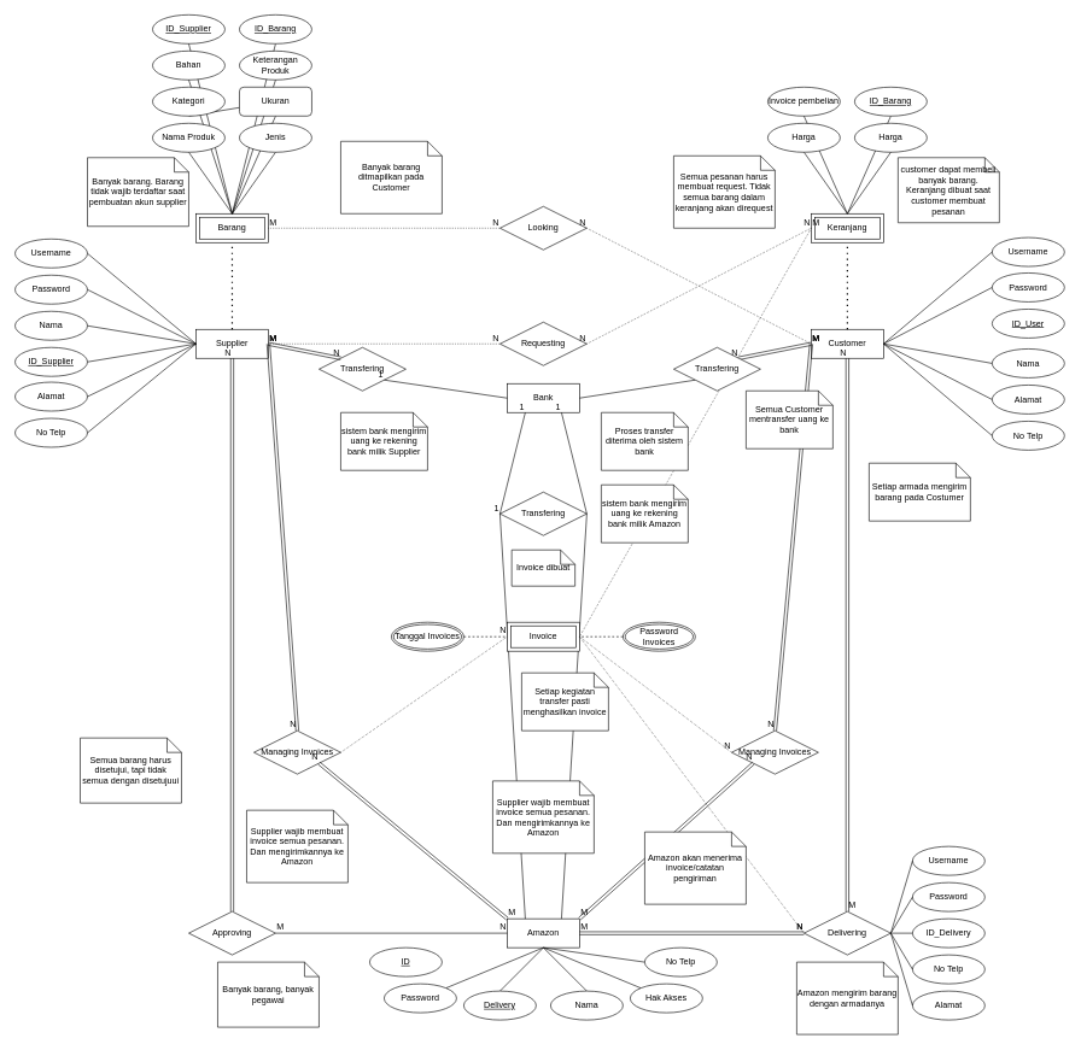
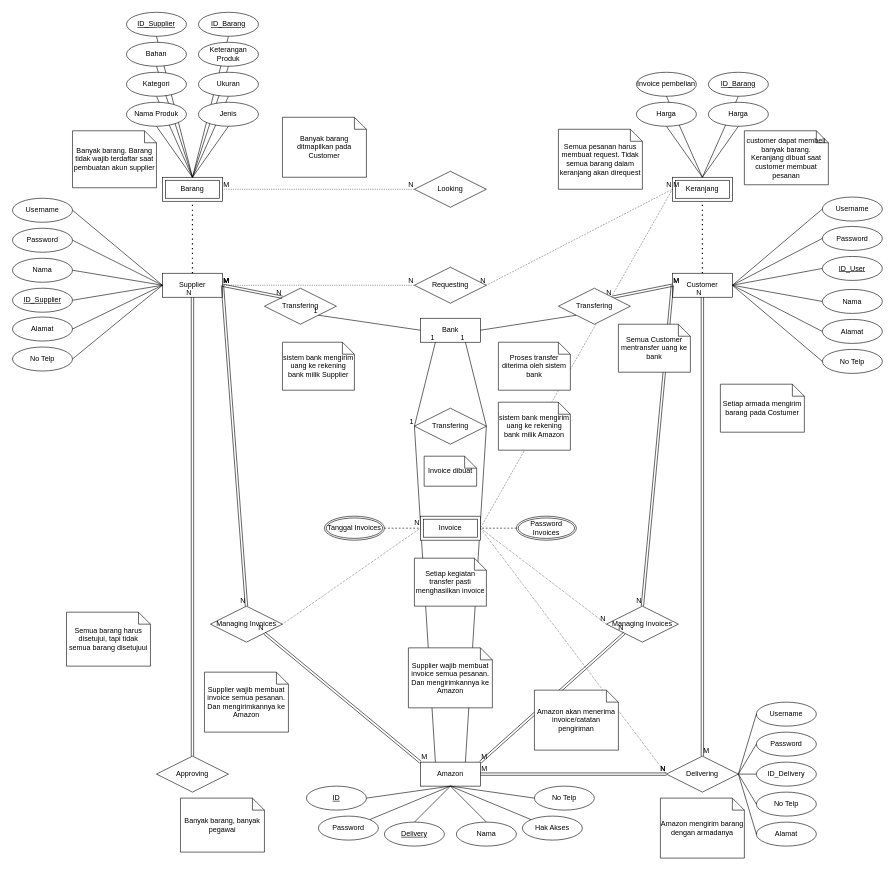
- <mxCell id="142" value="Ukuran" style="whiteSpace=wrap;html=1;align=center;rounded=1;" parent="1" vertex="1"><mxGeometry x="330" y="120" width="100" height="40" as="geometry" /></mxCell>
+ <mxCell id="142" value="Ukuran" style="ellipse;whiteSpace=wrap;html=1;align=center;" parent="1" vertex="1"><mxGeometry x="330" y="120" width="100" height="40" as="geometry" /></mxCell>
- <mxCell id="138" value="" style="endArrow=none;html=1;rounded=0;exitX=0.5;exitY=1;exitDx=0;exitDy=0;" parent="1" source="140" target="142" edge="1"><mxGeometry width="50" height="50" relative="1" as="geometry"><mxPoint x="390" y="120" as="sourcePoint" /><mxPoint x="320" y="210" as="targetPoint" /></mxGeometry></mxCell>
+ <mxCell id="138" value="" style="endArrow=none;html=1;rounded=0;exitX=0.5;exitY=1;exitDx=0;exitDy=0;entryX=0.5;entryY=0;entryDx=0;entryDy=0;" parent="1" source="140" target="6" edge="1"><mxGeometry width="50" height="50" relative="1" as="geometry"><mxPoint x="390" y="120" as="sourcePoint" /><mxPoint x="320" y="210" as="targetPoint" /></mxGeometry></mxCell>
- <mxCell id="154" value="" style="endArrow=none;html=1;rounded=0;dashed=1;dashPattern=1 2;exitX=0;exitY=0.5;exitDx=0;exitDy=0;entryX=1;entryY=0.5;entryDx=0;entryDy=0;" parent="1" source="5" target="150" edge="1"><mxGeometry relative="1" as="geometry"><mxPoint x="1130" y="405" as="sourcePoint" /><mxPoint x="820" y="400" as="targetPoint" /></mxGeometry></mxCell>
- <mxCell id="155" value="M" style="resizable=0;html=1;whiteSpace=wrap;align=left;verticalAlign=bottom;" parent="154" connectable="0" vertex="1"><mxGeometry x="-1" relative="1" as="geometry" /></mxCell>
- <mxCell id="156" value="N" style="resizable=0;html=1;whiteSpace=wrap;align=right;verticalAlign=bottom;" parent="154" connectable="0" vertex="1"><mxGeometry x="1" relative="1" as="geometry" /></mxCell>
+ <mxCell id="98" value="" style="endArrow=none;html=1;rounded=0;exitX=1;exitY=0.5;exitDx=0;exitDy=0;entryX=0;entryY=0.5;entryDx=0;entryDy=0;" parent="1" source="5" target="145" edge="1"><mxGeometry width="50" height="50" relative="1" as="geometry"><mxPoint x="1070.07" y="670" as="sourcePoint" /><mxPoint x="1120.07" y="620" as="targetPoint" /></mxGeometry></mxCell>
- <mxCell id="158" value="Setiap kegiatan transfer pasti menghasilkan invoice" style="shape=note;size=20;whiteSpace=wrap;html=1;" parent="1" vertex="1"><mxGeometry x="720" y="930" width="120" height="80" as="geometry" /></mxCell>
+ <mxCell id="158" value="Setiap kegiatan transfer pasti menghasilkan invoice" style="shape=note;size=20;whiteSpace=wrap;html=1;" parent="1" vertex="1"><mxGeometry x="690" y="930" width="120" height="80" as="geometry" /></mxCell>
- <mxCell id="13" value="Semua barang harus disetujui, tapi tidak semua dengan disetujuui" style="shape=note;size=20;whiteSpace=wrap;html=1;" parent="1" vertex="1"><mxGeometry x="110" y="1020" width="140" height="90" as="geometry" /></mxCell>
+ <mxCell id="13" value="Semua barang harus disetujui, tapi tidak semua barang disetujuui" style="shape=note;size=20;whiteSpace=wrap;html=1;" parent="1" vertex="1"><mxGeometry x="110" y="1020" width="140" height="90" as="geometry" /></mxCell>
- <mxCell id="10" value="" style="endArrow=none;html=1;rounded=0;entryX=0;entryY=0.5;entryDx=0;entryDy=0;exitX=1;exitY=0.5;exitDx=0;exitDy=0;" parent="1" source="7" target="3" edge="1"><mxGeometry relative="1" as="geometry"><mxPoint x="500" y="1170" as="sourcePoint" /><mxPoint x="890" y="1040" as="targetPoint" /></mxGeometry></mxCell>
- <mxCell id="11" value="M" style="resizable=0;html=1;whiteSpace=wrap;align=left;verticalAlign=bottom;" parent="10" connectable="0" vertex="1"><mxGeometry x="-1" relative="1" as="geometry" /></mxCell>
- <mxCell id="12" value="N" style="resizable=0;html=1;whiteSpace=wrap;align=right;verticalAlign=bottom;" parent="10" connectable="0" vertex="1"><mxGeometry x="1" relative="1" as="geometry" /></mxCell>
+ <mxCell id="86" value="" style="endArrow=none;html=1;rounded=0;entryX=0.5;entryY=1;entryDx=0;entryDy=0;exitX=1;exitY=0.5;exitDx=0;exitDy=0;" parent="1" source="88" target="3" edge="1"><mxGeometry width="50" height="50" relative="1" as="geometry"><mxPoint x="640" y="1320" as="sourcePoint" /><mxPoint x="760" y="1320" as="targetPoint" /></mxGeometry></mxCell>
